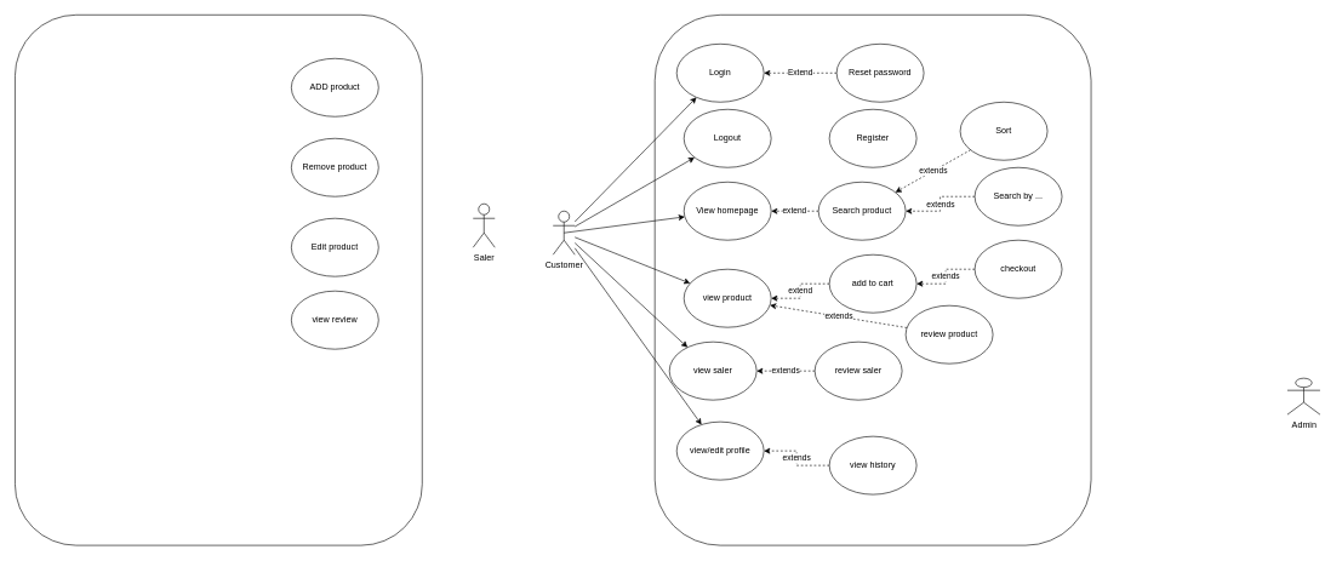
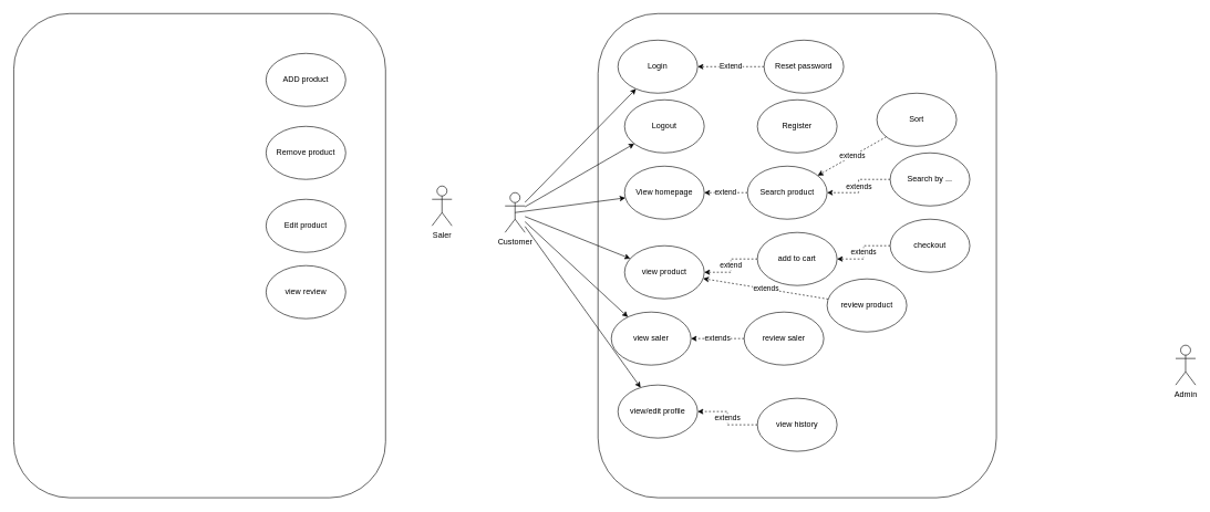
- <mxCell id="5" value="Admin" style="shape=umlActor;verticalLabelPosition=bottom;verticalAlign=top;html=1;outlineConnect=0;" vertex="1" parent="1"><mxGeometry x="1770" y="520" width="45" height="50" as="geometry" /></mxCell>
+ <mxCell id="5" value="Admin" style="shape=umlActor;verticalLabelPosition=bottom;verticalAlign=top;html=1;outlineConnect=0;" vertex="1" parent="1"><mxGeometry x="1770" y="520" width="30" height="60" as="geometry" /></mxCell>
